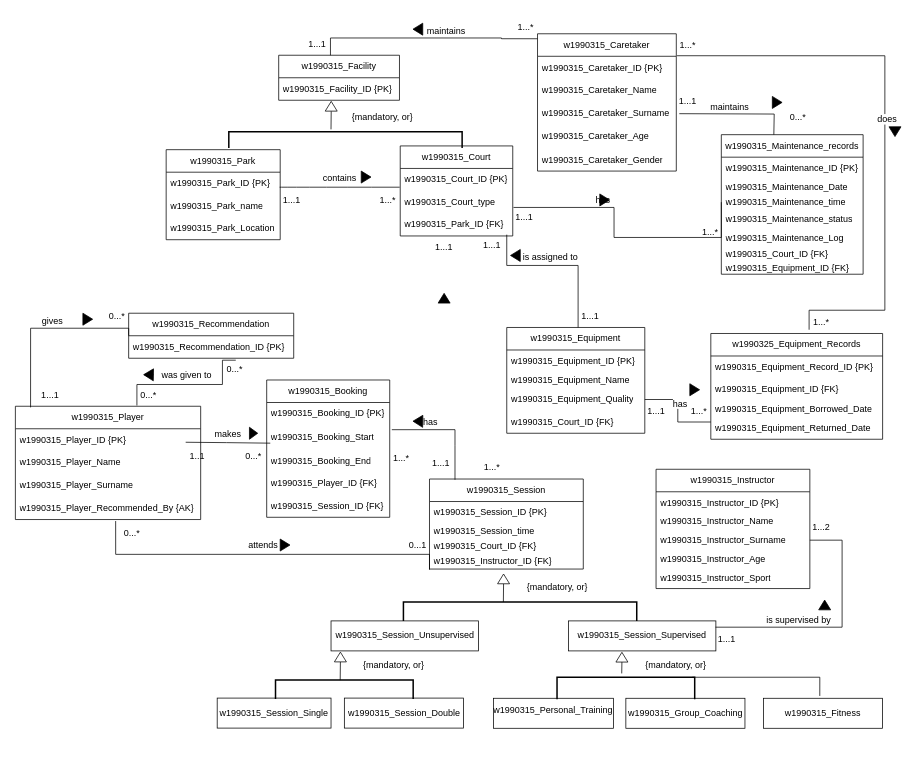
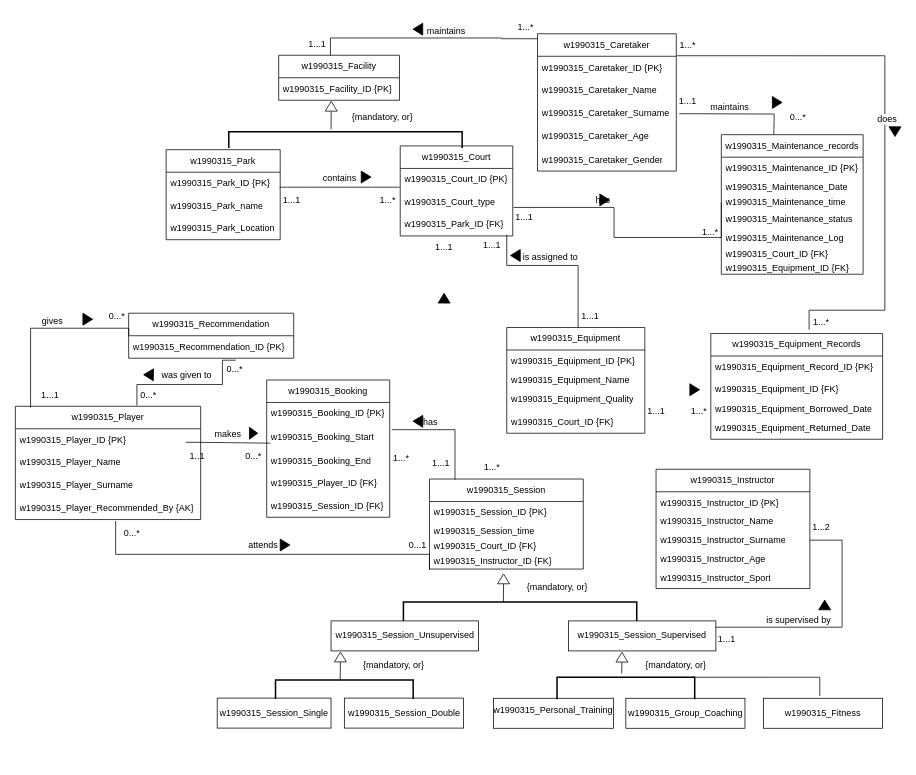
- <mxCell id="62" value="w1990325_Equipment_Records" style="swimlane;fontStyle=0;childLayout=stackLayout;horizontal=1;startSize=30;horizontalStack=0;resizeParent=1;resizeParentMax=0;resizeLast=0;collapsible=1;marginBottom=0;whiteSpace=wrap;html=1;" parent="1" vertex="1"><mxGeometry x="947" y="444" width="229" height="141" as="geometry" /></mxCell>
+ <mxCell id="62" value="w1990315_Equipment_Records" style="swimlane;fontStyle=0;childLayout=stackLayout;horizontal=1;startSize=30;horizontalStack=0;resizeParent=1;resizeParentMax=0;resizeLast=0;collapsible=1;marginBottom=0;whiteSpace=wrap;html=1;" parent="1" vertex="1"><mxGeometry x="947" y="444" width="229" height="141" as="geometry" /></mxCell>
- <mxCell id="76" value="has" style="endArrow=none;html=1;endSize=12;startArrow=none;startSize=14;startFill=0;edgeStyle=orthogonalEdgeStyle;align=center;verticalAlign=bottom;endFill=0;rounded=0;fontSize=12;exitX=1;exitY=0.5;exitDx=0;exitDy=0;entryX=0;entryY=0.233;entryDx=0;entryDy=0;entryPerimeter=0;" parent="1" source="15" target="66" edge="1"><mxGeometry x="-0.002" y="3" relative="1" as="geometry"><mxPoint x="798" y="504.24" as="sourcePoint" /><mxPoint x="941" y="532" as="targetPoint" /><mxPoint as="offset" /></mxGeometry></mxCell>
